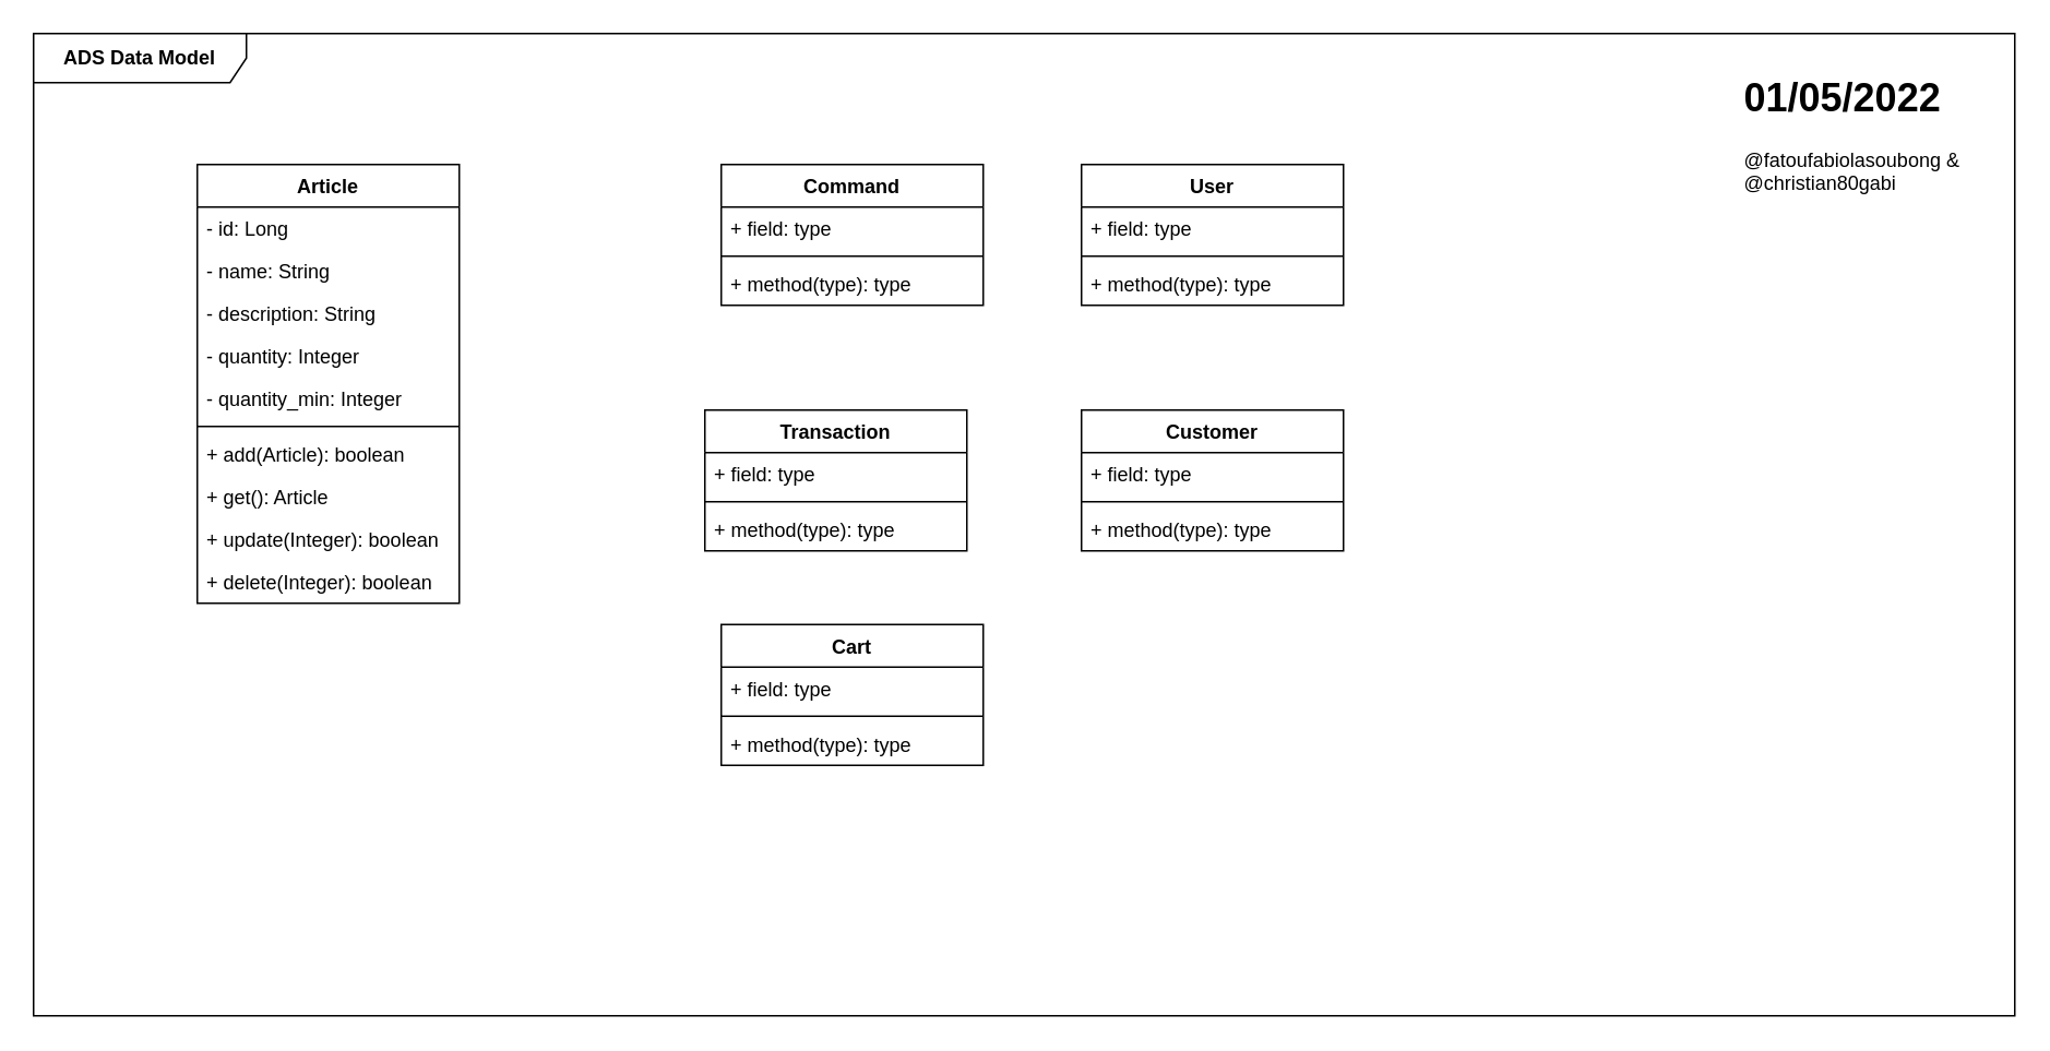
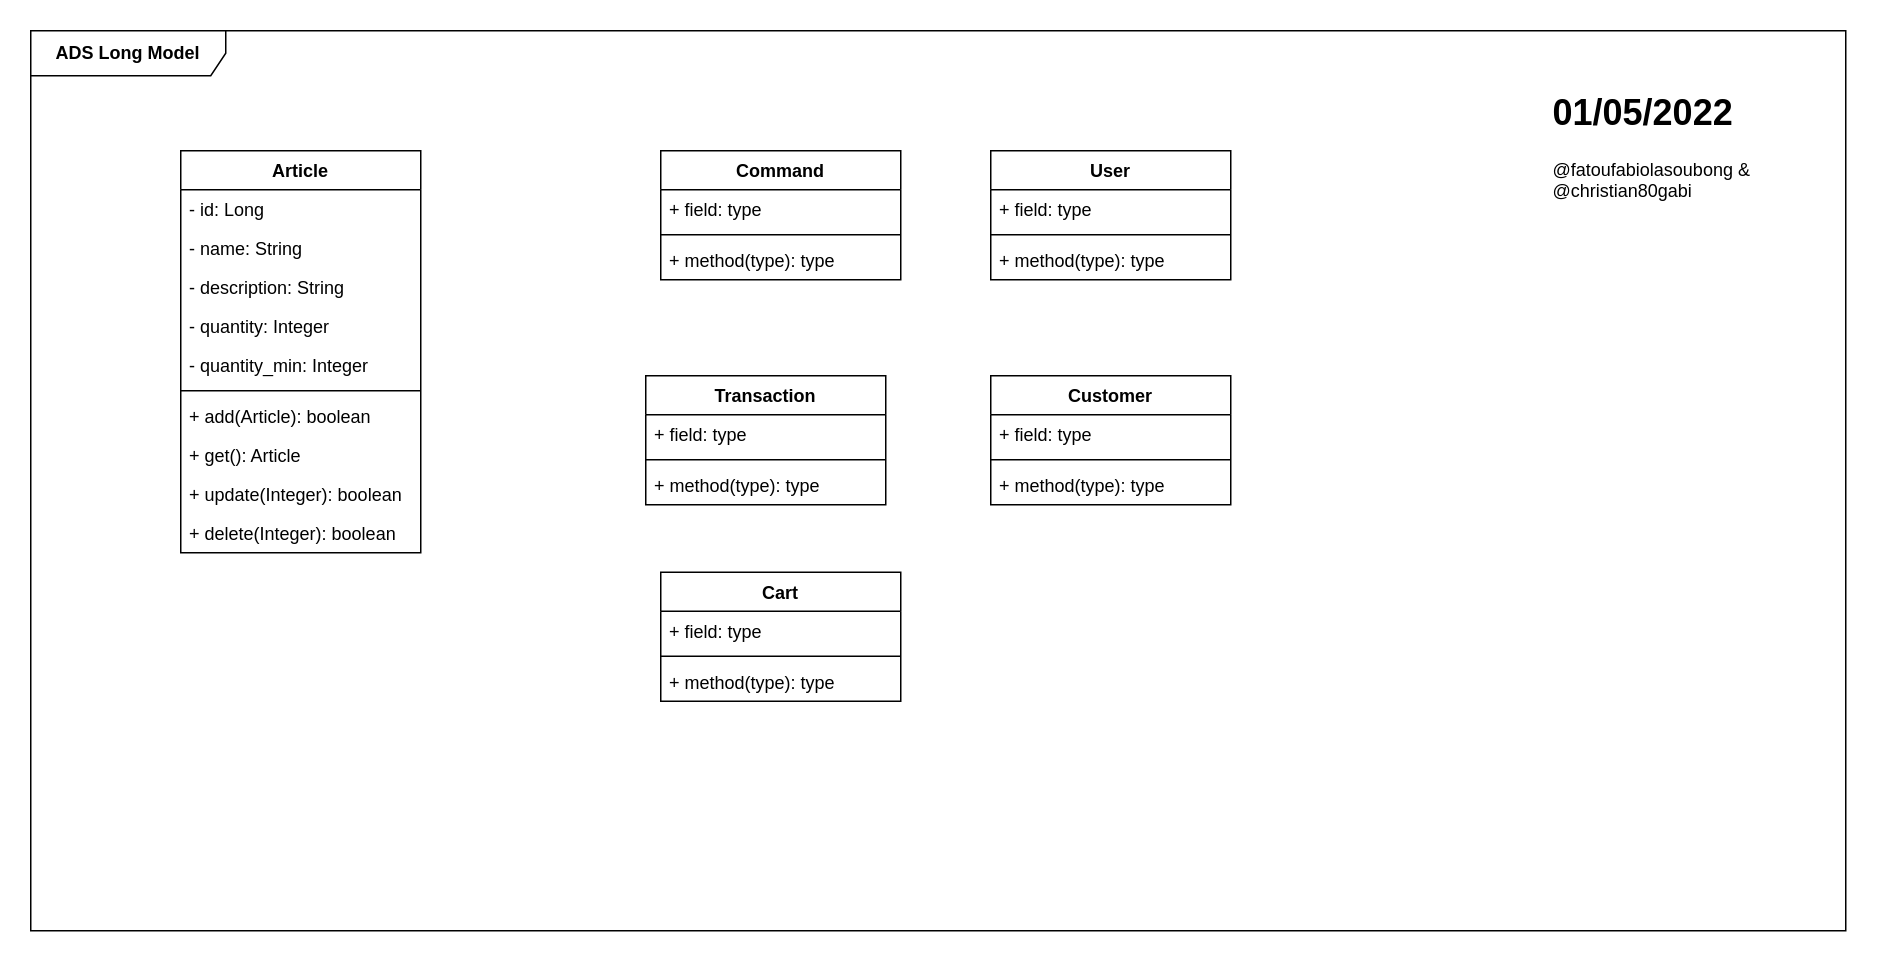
- <mxCell id="33" value="&lt;b&gt;ADS Data Model&lt;/b&gt;" style="shape=umlFrame;whiteSpace=wrap;html=1;width=130;height=30;" vertex="1" parent="1"><mxGeometry x="20" y="20" width="1210" height="600" as="geometry" /></mxCell>
+ <mxCell id="33" value="&lt;b&gt;ADS Long Model&lt;/b&gt;" style="shape=umlFrame;whiteSpace=wrap;html=1;width=130;height=30;" vertex="1" parent="1"><mxGeometry x="20" y="20" width="1210" height="600" as="geometry" /></mxCell>
- <mxCell id="34" value="&lt;h1&gt;01/05/2022&lt;/h1&gt;&lt;p&gt;@fatoufabiolasoubong &amp;amp; @christian80gabi&lt;/p&gt;" style="text;html=1;strokeColor=none;fillColor=none;spacing=5;spacingTop=-20;whiteSpace=wrap;overflow=hidden;rounded=0;" vertex="1" parent="1"><mxGeometry x="1060" y="40" width="150" height="120" as="geometry" /></mxCell>
+ <mxCell id="34" value="&lt;h1&gt;01/05/2022&lt;/h1&gt;&lt;p&gt;@fatoufabiolasoubong &amp;amp; @christian80gabi&lt;/p&gt;" style="text;html=1;strokeColor=none;fillColor=none;spacing=5;spacingTop=-20;whiteSpace=wrap;overflow=hidden;rounded=0;" vertex="1" parent="1"><mxGeometry x="1030" y="55" width="150" height="120" as="geometry" /></mxCell>
